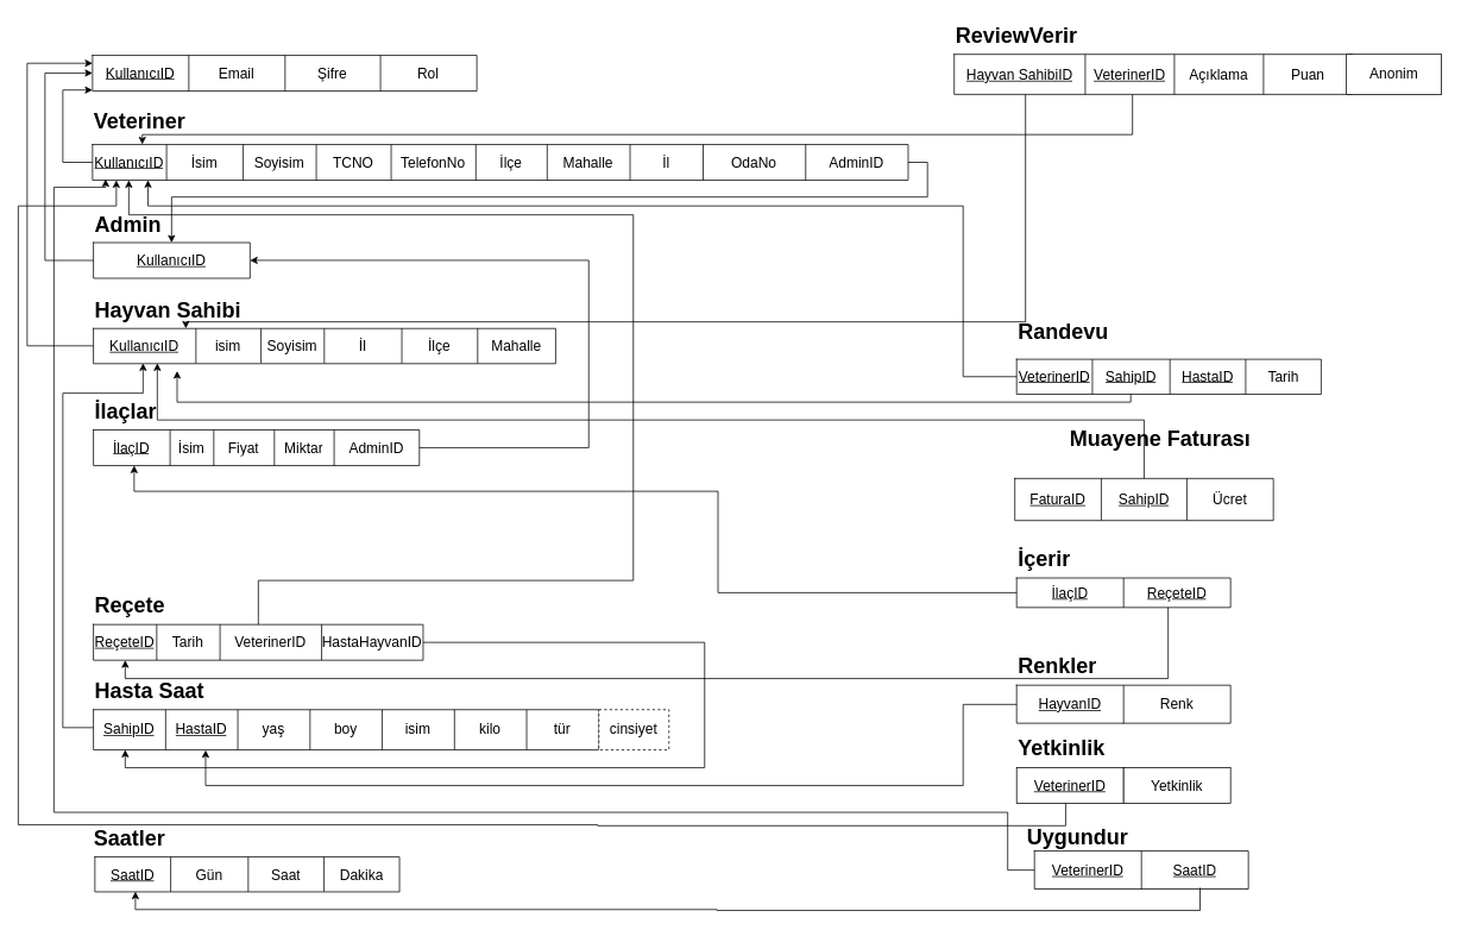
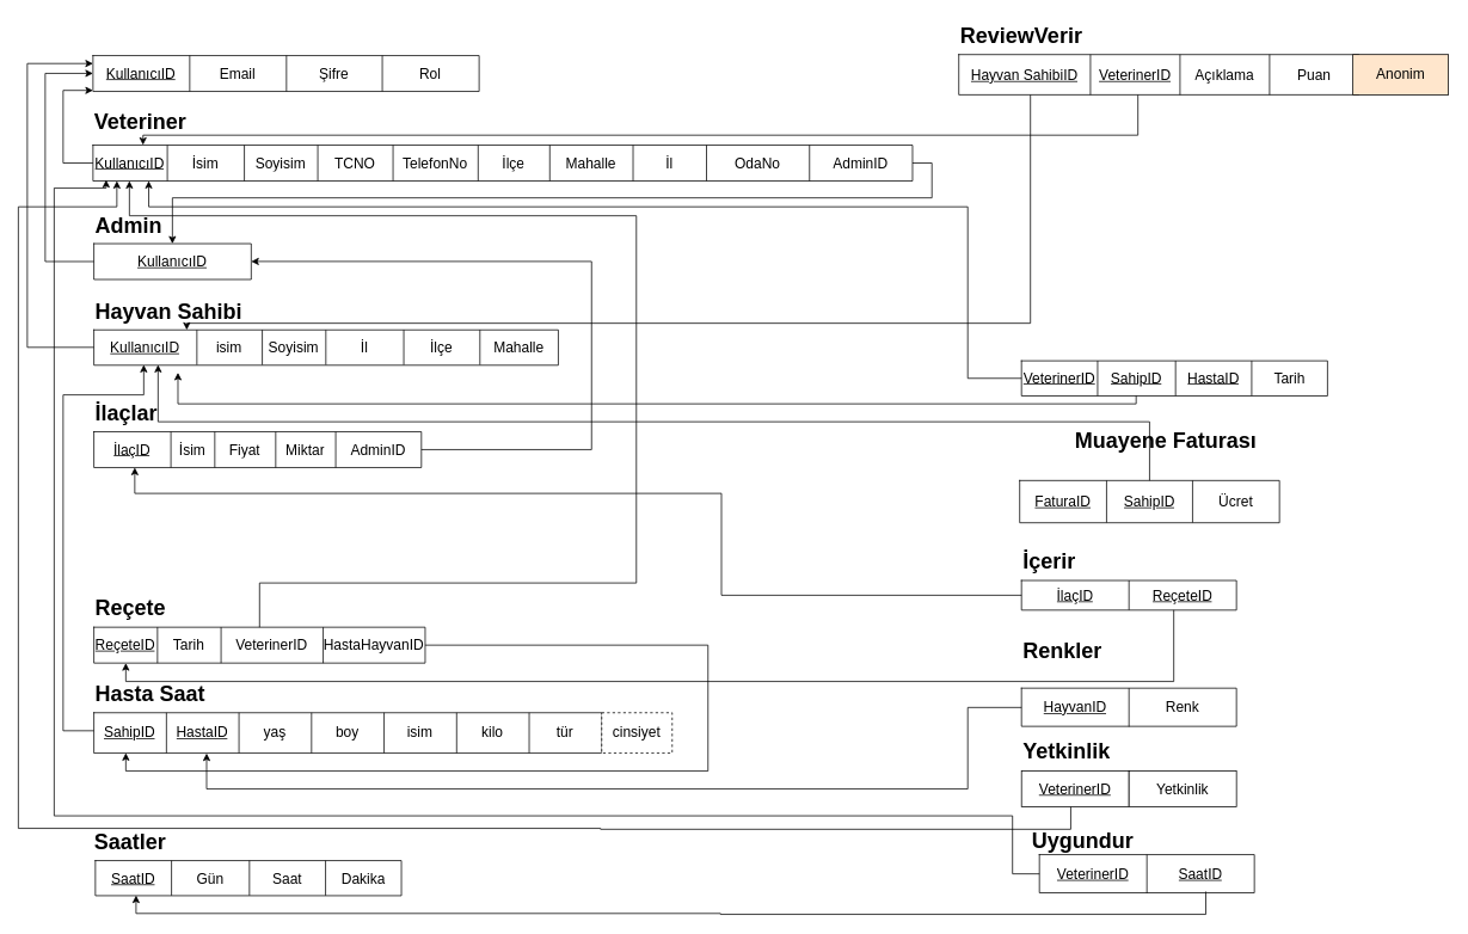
- <mxCell id="131" value="&lt;span style=&quot;font-size: 16px;&quot;&gt;Anonim&lt;/span&gt;" style="rounded=0;whiteSpace=wrap;html=1;" vertex="1" parent="1"><mxGeometry x="1510" y="60" width="106.67" height="44.92" as="geometry" /></mxCell>
+ <mxCell id="131" value="&lt;span style=&quot;font-size: 16px;&quot;&gt;Anonim&lt;/span&gt;" style="rounded=0;whiteSpace=wrap;html=1;fillColor=#ffe6cc;" vertex="1" parent="1"><mxGeometry x="1510" y="60" width="106.67" height="44.92" as="geometry" /></mxCell>
- <mxCell id="62" value="&lt;div&gt;Randevu&lt;/div&gt;" style="text;strokeColor=none;fillColor=none;html=1;fontSize=24;fontStyle=1;verticalAlign=middle;align=left;" vertex="1" parent="1"><mxGeometry x="1139.997" y="351.96" width="142.593" height="39.18" as="geometry" /></mxCell>
- <mxCell id="100" value="Renkler" style="text;strokeColor=none;fillColor=none;html=1;fontSize=24;fontStyle=1;verticalAlign=middle;align=left;" vertex="1" parent="1"><mxGeometry x="1140" y="724.14" width="100" height="43.32" as="geometry" /></mxCell>
+ <mxCell id="100" value="Renkler" style="text;strokeColor=none;fillColor=none;html=1;fontSize=24;fontStyle=1;verticalAlign=middle;align=left;" vertex="1" parent="1"><mxGeometry x="1140" y="704.14" width="100" height="43.32" as="geometry" /></mxCell>
